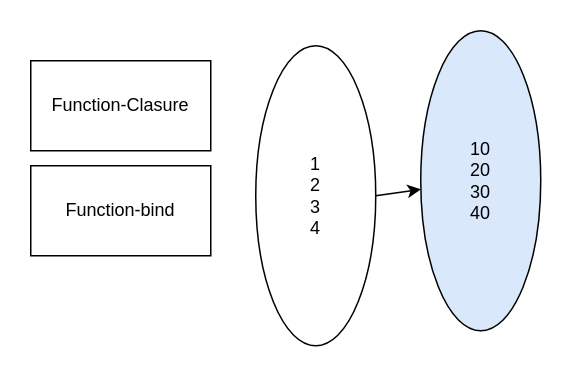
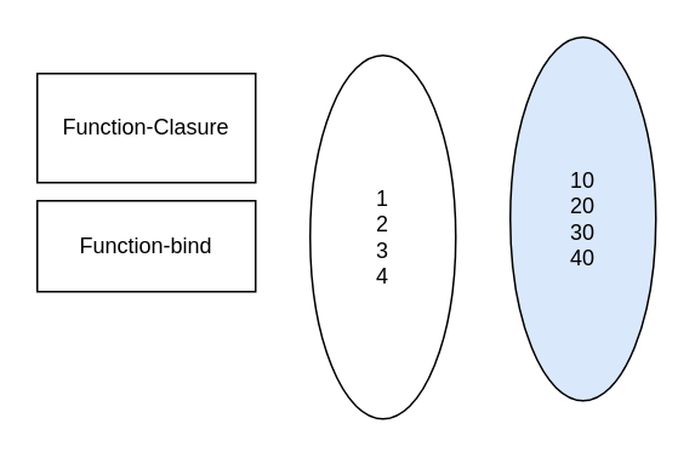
- <mxCell id="4" style="edgeStyle=none;html=1;exitX=1;exitY=0.5;exitDx=0;exitDy=0;" edge="1" parent="1" source="5" target="6"><mxGeometry relative="1" as="geometry" /></mxCell>
- <mxCell id="3" value="Function-bind" style="rounded=0;whiteSpace=wrap;html=1;" vertex="1" parent="1"><mxGeometry x="20" y="110" width="120" height="60" as="geometry" /></mxCell>
+ <mxCell id="3" value="Function-bind" style="rounded=0;whiteSpace=wrap;html=1;" vertex="1" parent="1"><mxGeometry x="20" y="110" width="120" height="50" as="geometry" /></mxCell>
